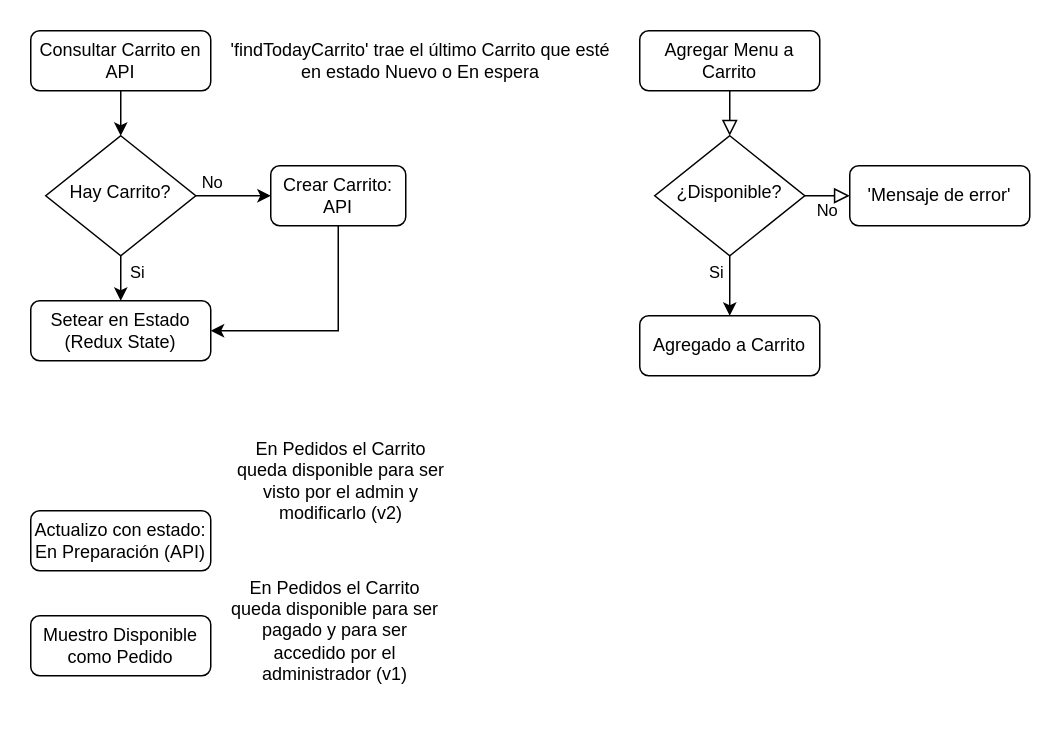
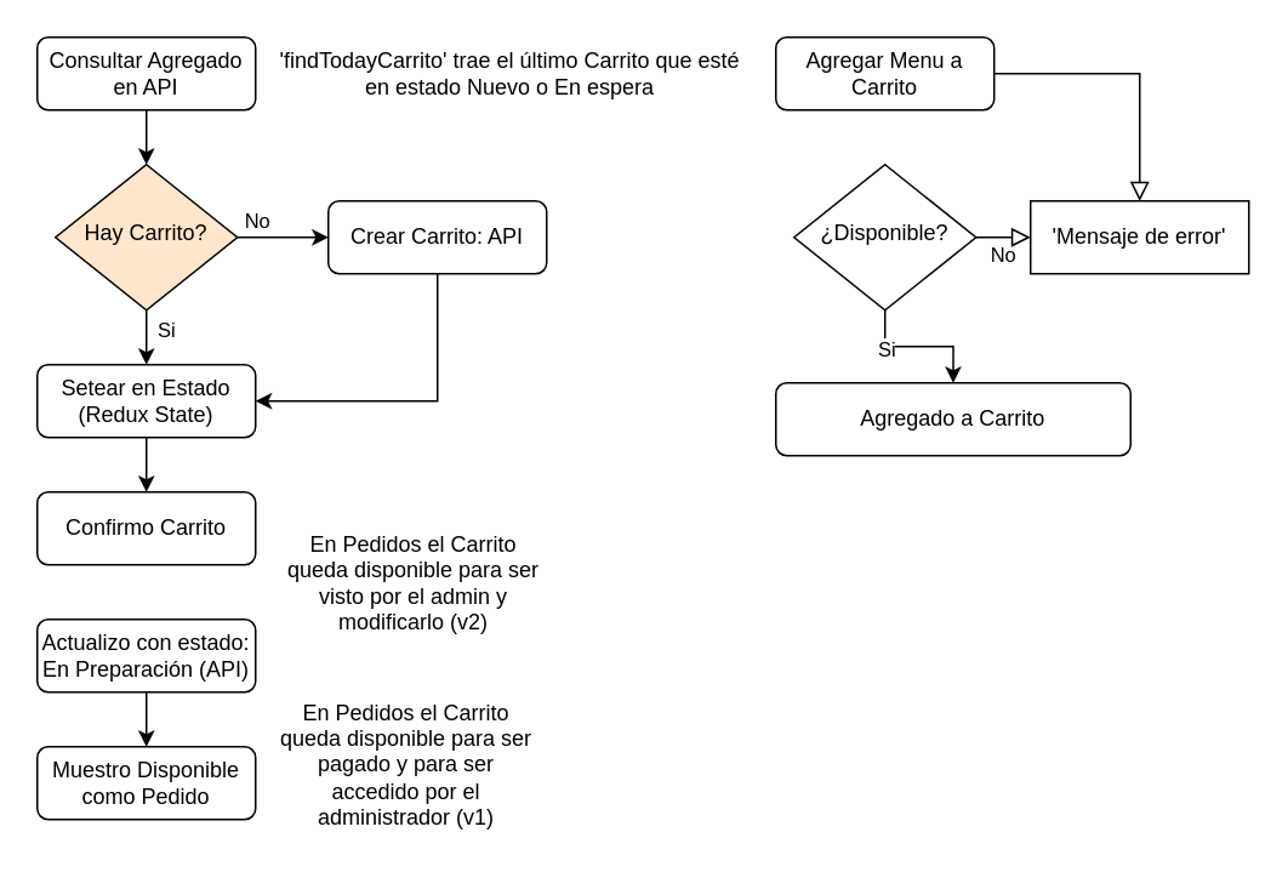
- <mxCell id="15" value="Consultar Carrito en API" style="rounded=1;whiteSpace=wrap;html=1;fontSize=12;glass=0;strokeWidth=1;shadow=0;" parent="1" vertex="1"><mxGeometry x="20" y="20" width="120" height="40" as="geometry" /></mxCell>
+ <mxCell id="15" value="Consultar Agregado en API" style="rounded=1;whiteSpace=wrap;html=1;fontSize=12;glass=0;strokeWidth=1;shadow=0;" parent="1" vertex="1"><mxGeometry x="20" y="20" width="120" height="40" as="geometry" /></mxCell>
- <mxCell id="2" value="" style="rounded=0;html=1;jettySize=auto;orthogonalLoop=1;fontSize=11;endArrow=block;endFill=0;endSize=8;strokeWidth=1;shadow=0;labelBackgroundColor=none;edgeStyle=orthogonalEdgeStyle;" parent="1" source="3" target="7" edge="1"><mxGeometry relative="1" as="geometry" /></mxCell>
+ <mxCell id="2" value="" style="rounded=0;html=1;jettySize=auto;orthogonalLoop=1;fontSize=11;endArrow=block;endFill=0;endSize=8;strokeWidth=1;shadow=0;labelBackgroundColor=none;edgeStyle=orthogonalEdgeStyle;" parent="1" source="3" target="8" edge="1"><mxGeometry relative="1" as="geometry" /></mxCell>
- <mxCell id="13" value="Hay Carrito?" style="rhombus;whiteSpace=wrap;html=1;shadow=0;fontFamily=Helvetica;fontSize=12;align=center;strokeWidth=1;spacing=6;spacingTop=-4;" parent="1" vertex="1"><mxGeometry x="30" y="90" width="100" height="80" as="geometry" /></mxCell>
+ <mxCell id="13" value="Hay Carrito?" style="rhombus;whiteSpace=wrap;html=1;shadow=0;fontFamily=Helvetica;fontSize=12;align=center;strokeWidth=1;spacing=6;spacingTop=-4;fillColor=#ffe6cc;" parent="1" vertex="1"><mxGeometry x="30" y="90" width="100" height="80" as="geometry" /></mxCell>
- <mxCell id="18" value="Crear Carrito: API" style="rounded=1;whiteSpace=wrap;html=1;fontSize=12;glass=0;strokeWidth=1;shadow=0;" parent="1" vertex="1"><mxGeometry x="180" y="110" width="90" height="40" as="geometry" /></mxCell>
+ <mxCell id="18" value="Crear Carrito: API" style="rounded=1;whiteSpace=wrap;html=1;fontSize=12;glass=0;strokeWidth=1;shadow=0;" parent="1" vertex="1"><mxGeometry x="180" y="110" width="120" height="40" as="geometry" /></mxCell>
- <mxCell id="8" value="'Mensaje de error'" style="rounded=1;whiteSpace=wrap;html=1;fontSize=12;glass=0;strokeWidth=1;shadow=0;" parent="1" vertex="1"><mxGeometry x="566" y="110" width="120" height="40" as="geometry" /></mxCell>
+ <mxCell id="8" value="'Mensaje de error'" style="whiteSpace=wrap;html=1;fontSize=12;glass=0;strokeWidth=1;shadow=0;rounded=0;" parent="1" vertex="1"><mxGeometry x="566" y="110" width="120" height="40" as="geometry" /></mxCell>
- <mxCell id="16" value="Agregado a Carrito" style="rounded=1;whiteSpace=wrap;html=1;fontSize=12;glass=0;strokeWidth=1;shadow=0;" parent="1" vertex="1"><mxGeometry x="426" y="210" width="120" height="40" as="geometry" /></mxCell>
+ <mxCell id="16" value="Agregado a Carrito" style="rounded=1;whiteSpace=wrap;html=1;fontSize=12;glass=0;strokeWidth=1;shadow=0;" parent="1" vertex="1"><mxGeometry x="426" y="210" width="195" height="40" as="geometry" /></mxCell>
+ <mxCell id="19" style="edgeStyle=orthogonalEdgeStyle;rounded=0;orthogonalLoop=1;jettySize=auto;html=1;exitX=0.5;exitY=1;exitDx=0;exitDy=0;entryX=0.5;entryY=0;entryDx=0;entryDy=0;" parent="1" source="20" target="22" edge="1"><mxGeometry relative="1" as="geometry" /></mxCell>
+ <mxCell id="22" value="Confirmo Carrito" style="rounded=1;whiteSpace=wrap;html=1;fontSize=12;glass=0;strokeWidth=1;shadow=0;" parent="1" vertex="1"><mxGeometry x="20" y="270" width="120" height="40" as="geometry" /></mxCell>
+ <mxCell id="23" style="edgeStyle=orthogonalEdgeStyle;rounded=0;orthogonalLoop=1;jettySize=auto;html=1;exitX=0.5;exitY=1;exitDx=0;exitDy=0;entryX=0.5;entryY=0;entryDx=0;entryDy=0;" parent="1" source="24" target="25" edge="1"><mxGeometry relative="1" as="geometry" /></mxCell>
